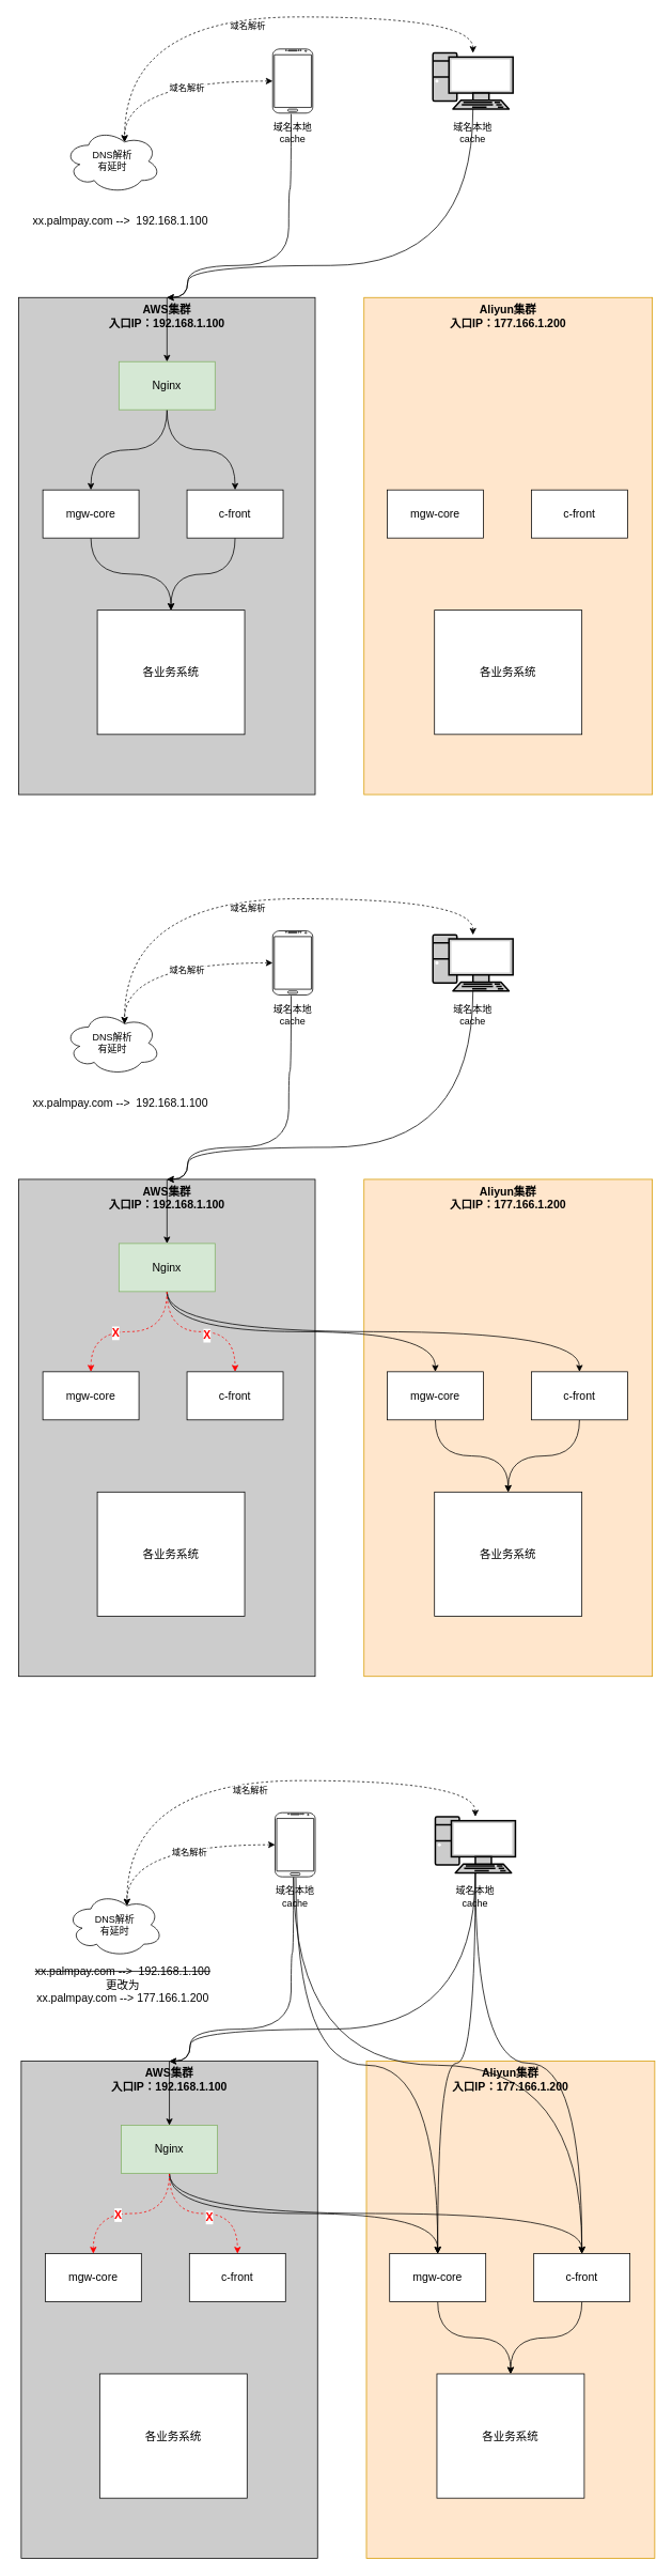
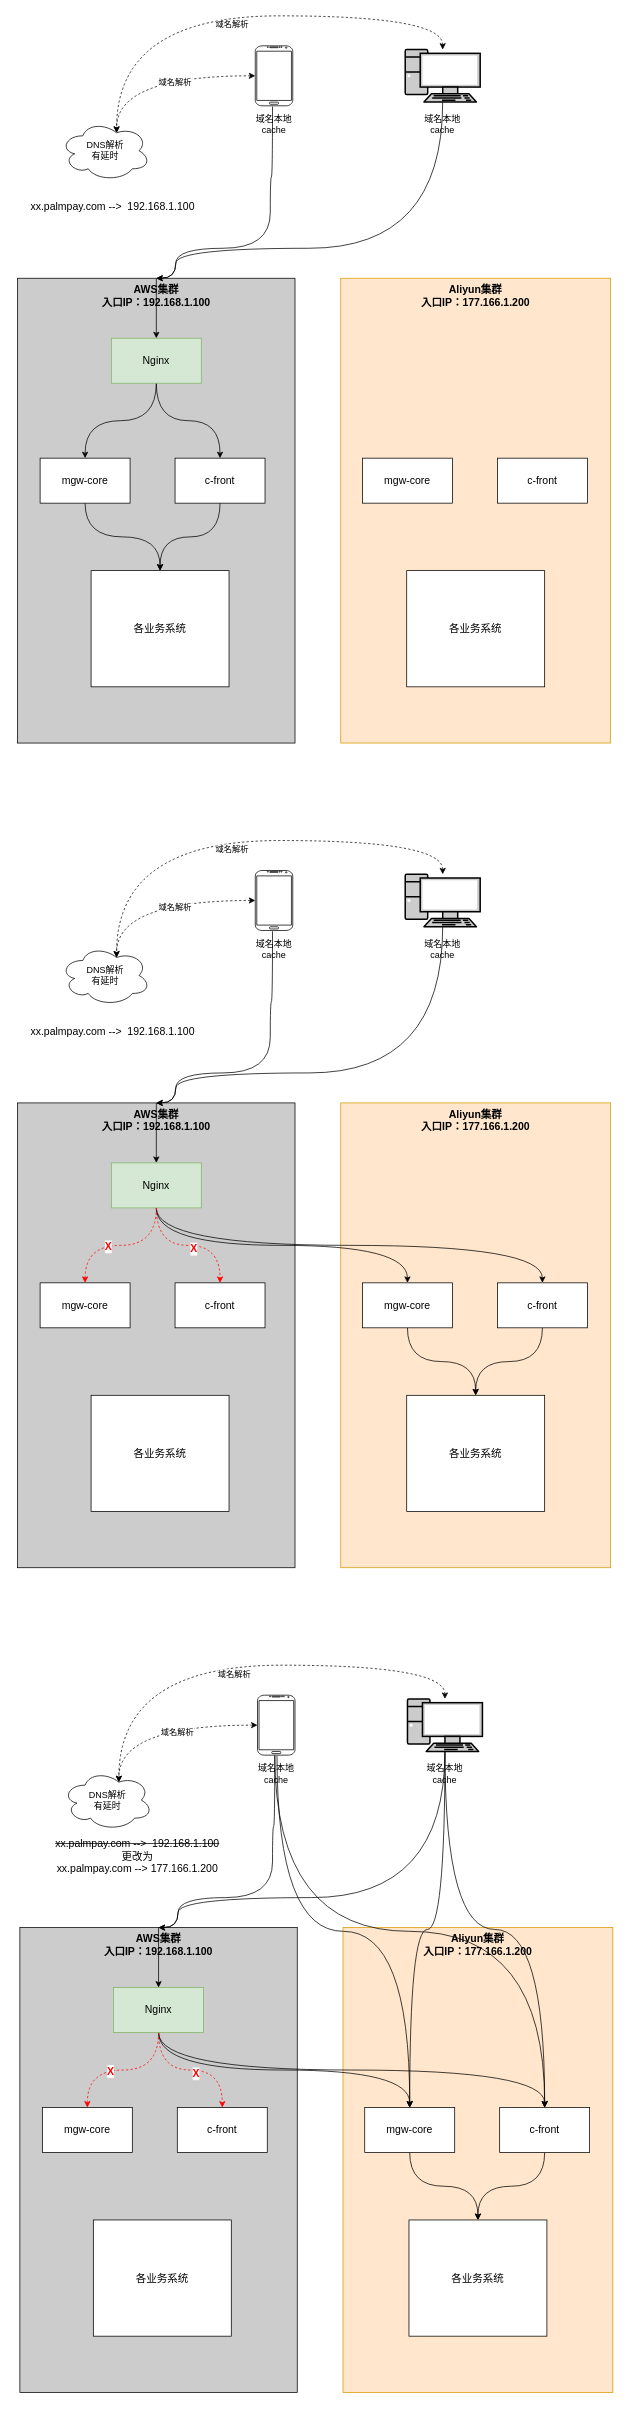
- <mxCell id="76" value="&lt;strike&gt;xx.palmpay.com --&amp;gt;&amp;nbsp; 192.168.1.100&lt;/strike&gt;&lt;br&gt;更改为&lt;br&gt;xx.palmpay.com --&amp;gt; 177.166.1.200" style="text;html=1;strokeColor=none;fillColor=none;align=center;verticalAlign=middle;whiteSpace=wrap;rounded=0;fontSize=14;" vertex="1" parent="1"><mxGeometry x="23" y="2450" width="260" height="50" as="geometry" /></mxCell>
+ <mxCell id="76" value="&lt;strike&gt;xx.palmpay.com --&amp;gt;&amp;nbsp; 192.168.1.100&lt;/strike&gt;&lt;br&gt;更改为&lt;br&gt;xx.palmpay.com --&amp;gt; 177.166.1.200" style="text;html=1;strokeColor=none;fillColor=none;align=center;verticalAlign=middle;whiteSpace=wrap;rounded=0;fontSize=14;" vertex="1" parent="1"><mxGeometry x="53" y="2450" width="260" height="50" as="geometry" /></mxCell>
